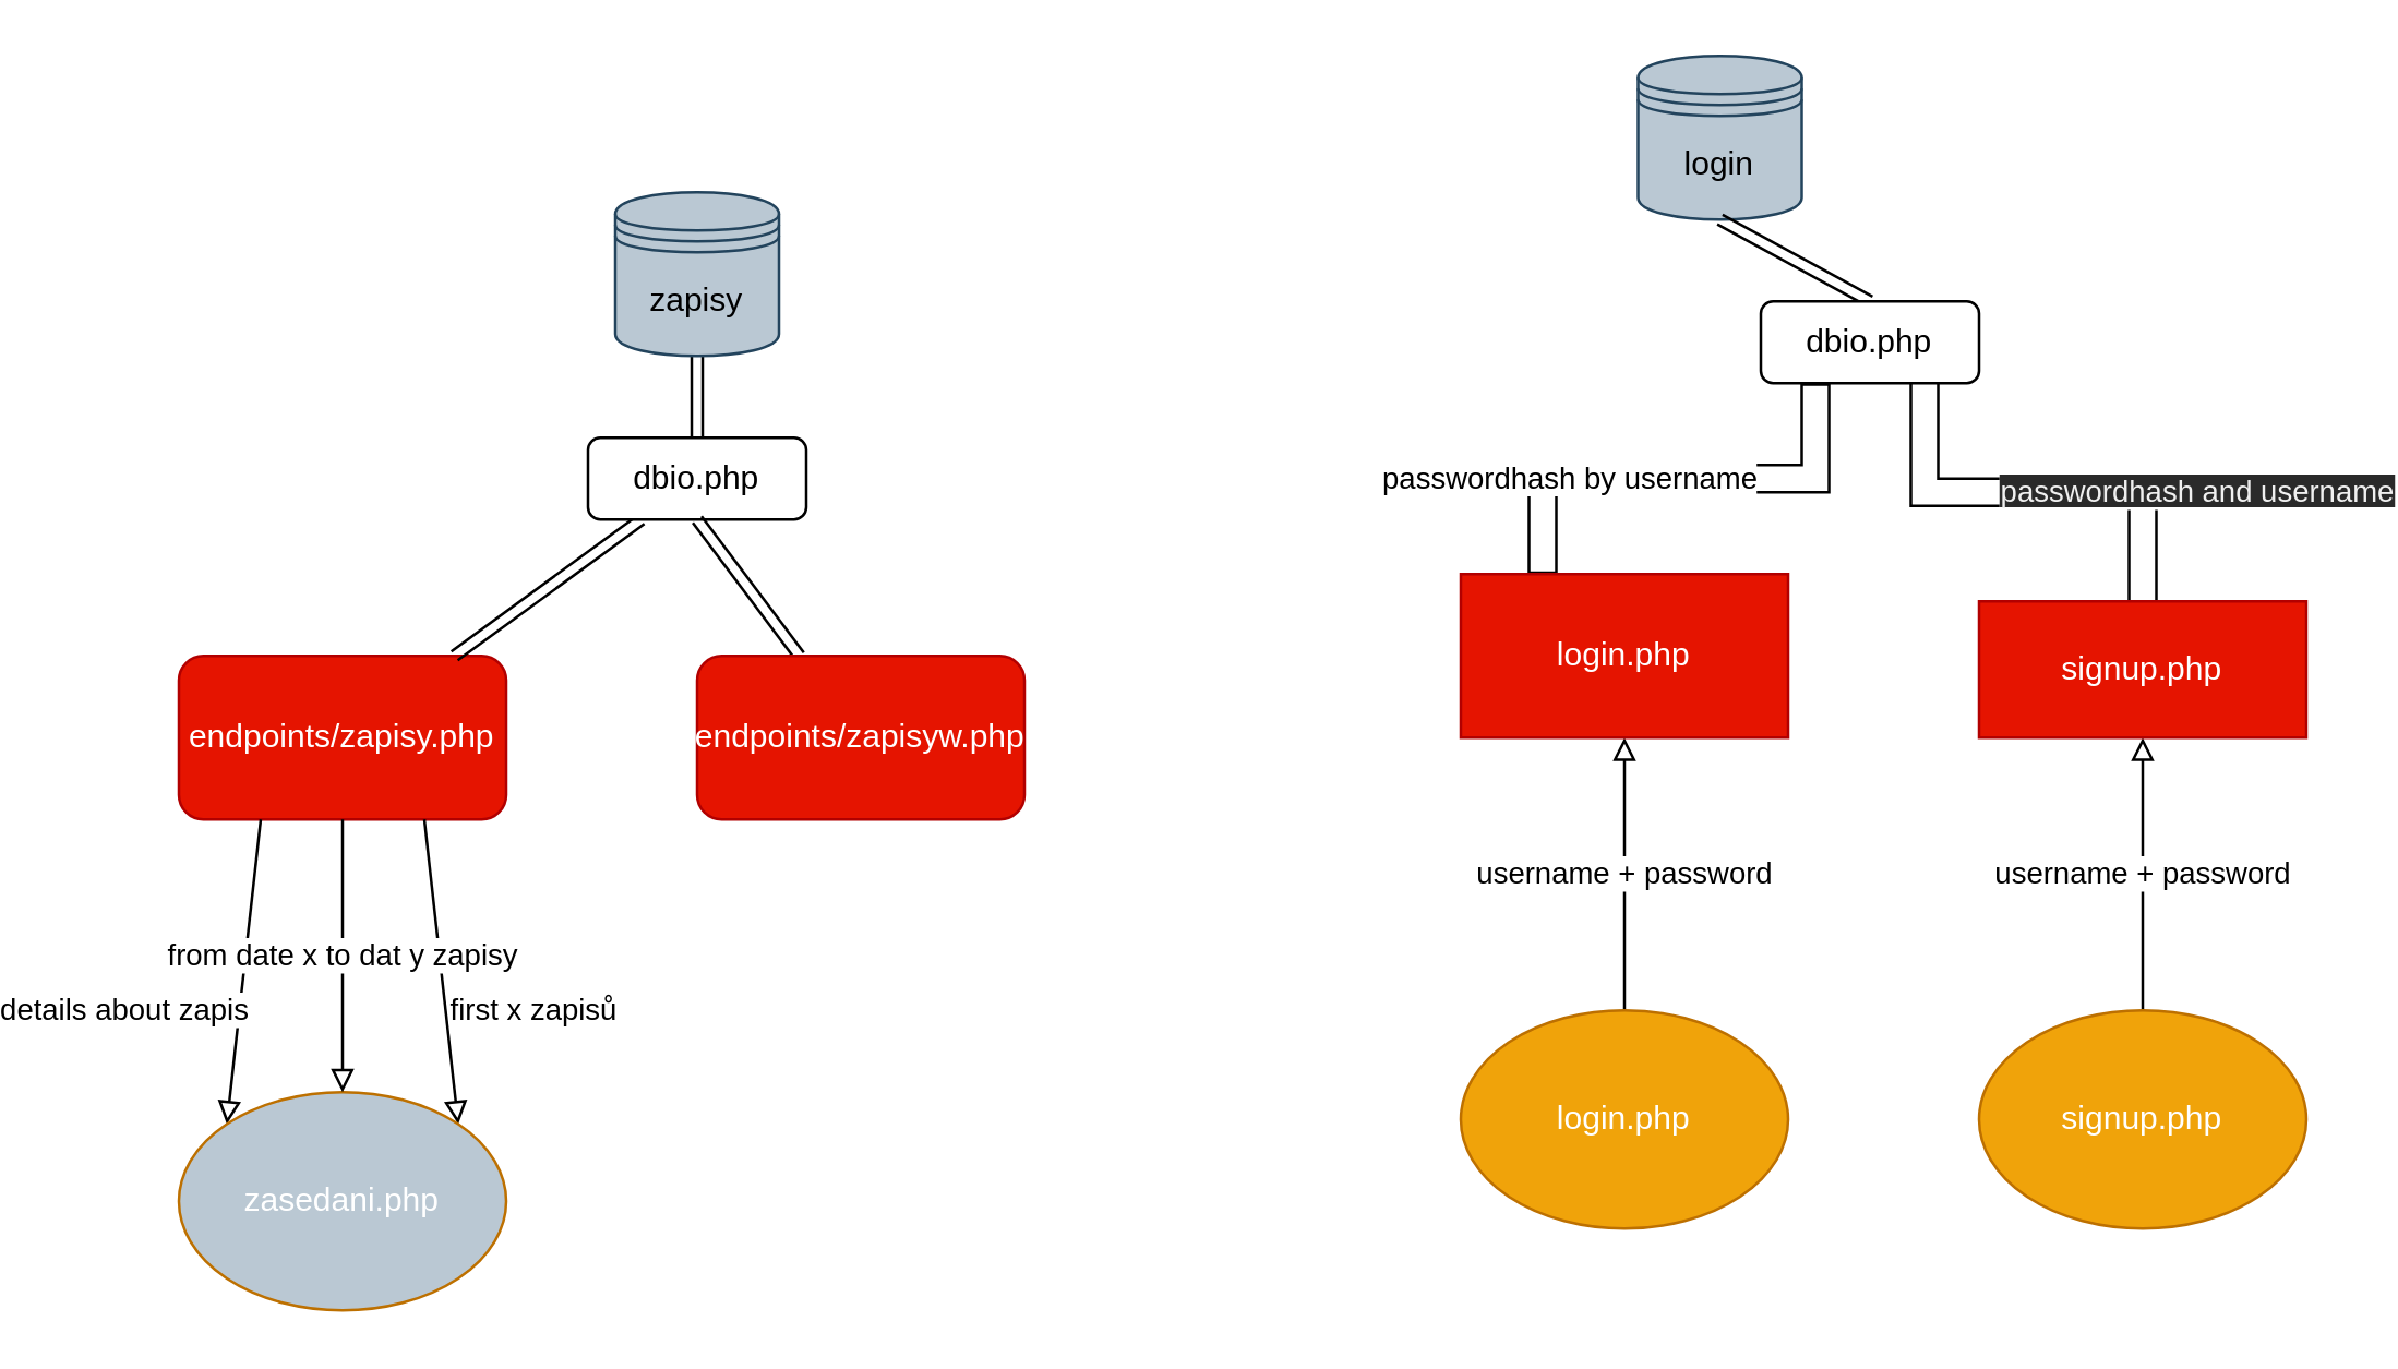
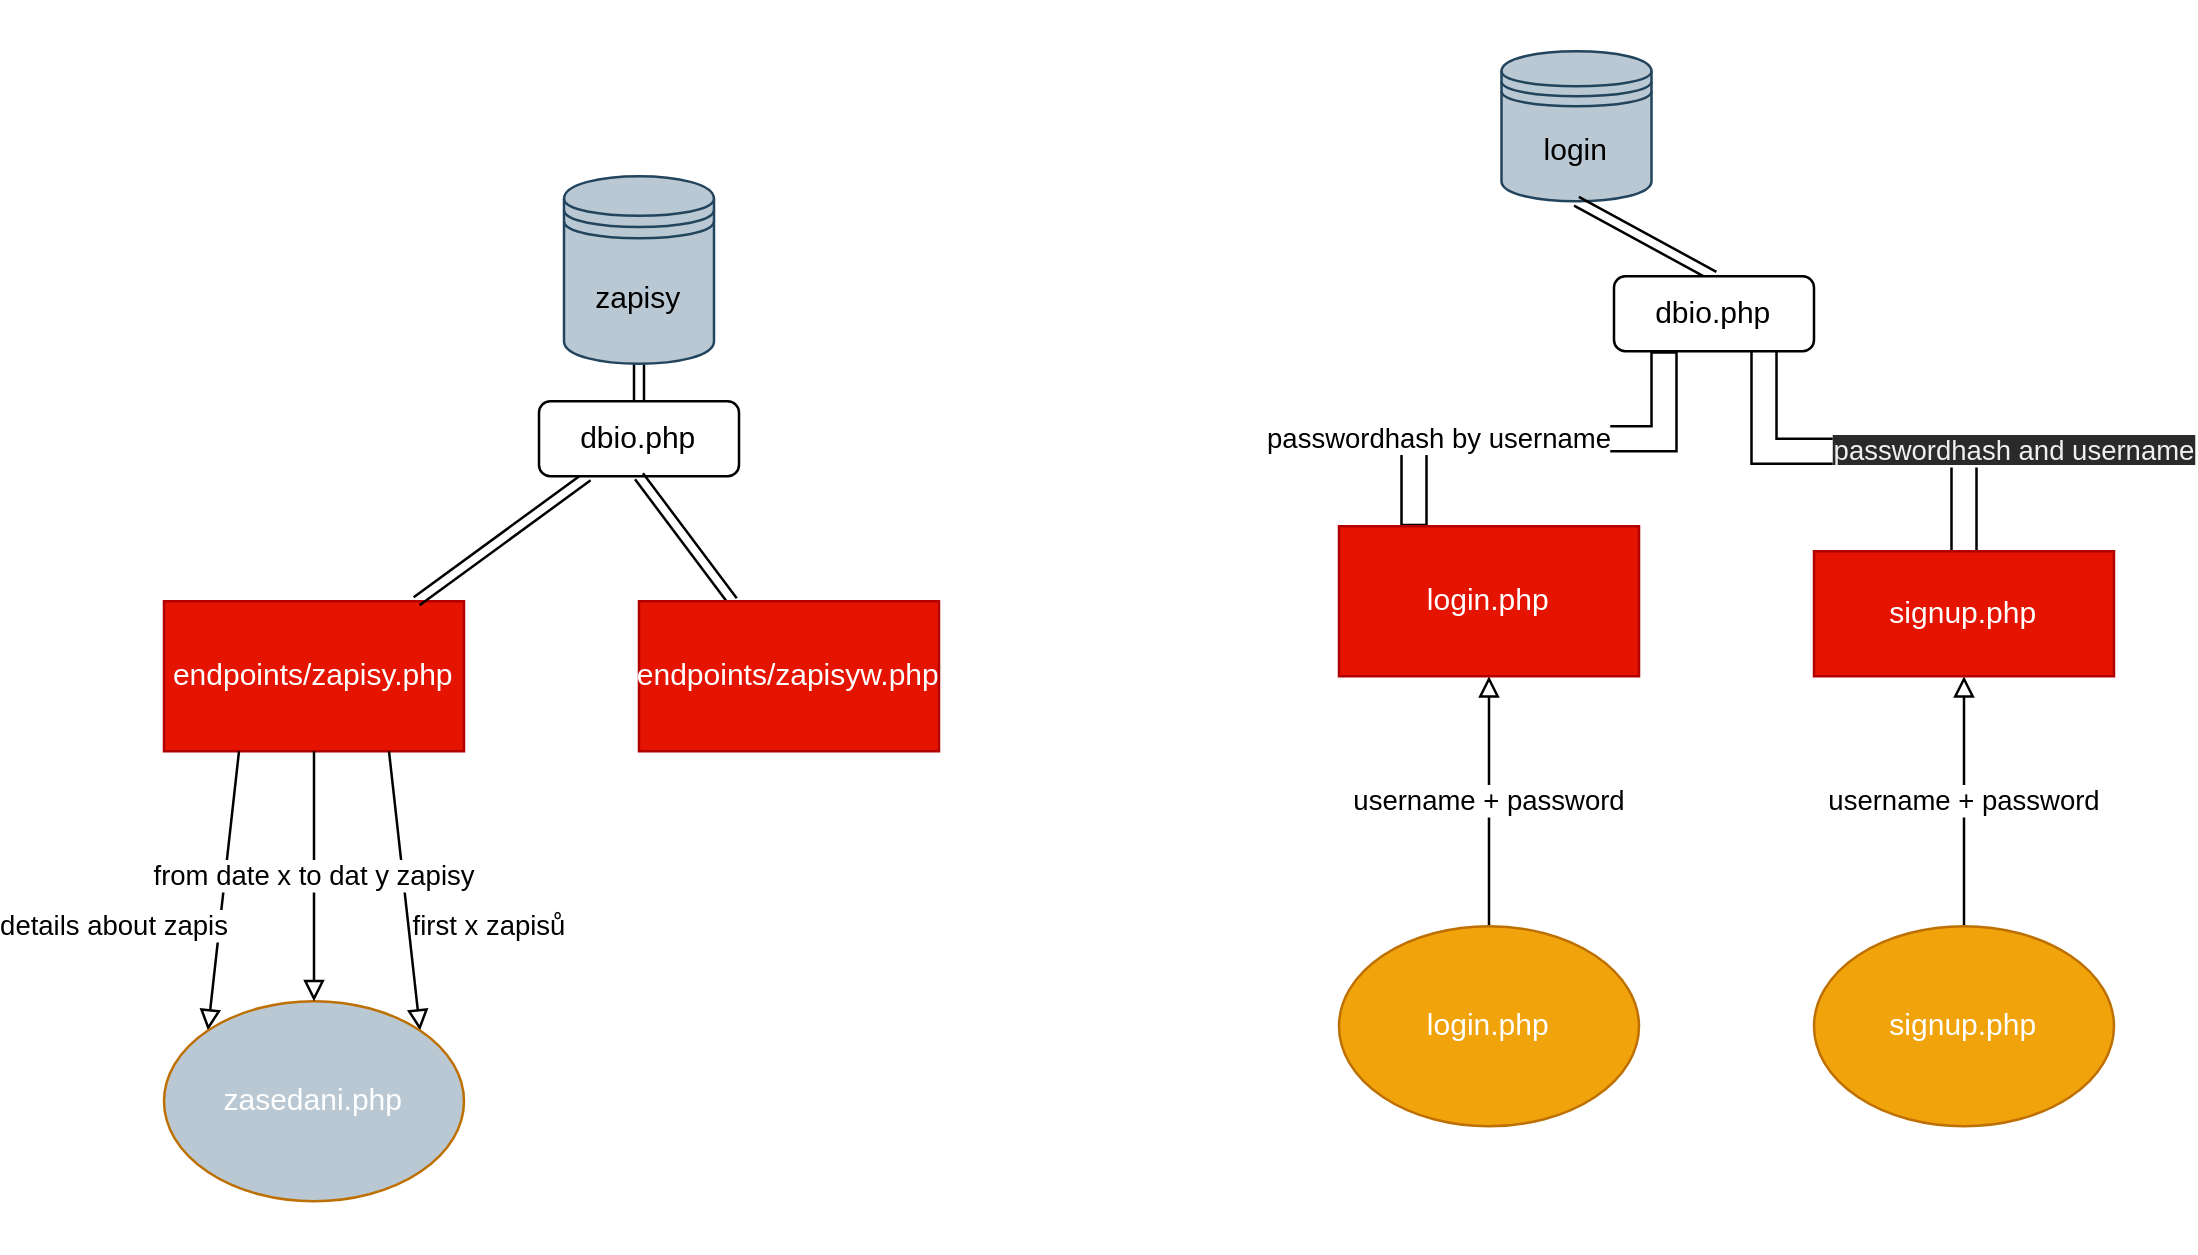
- <mxCell id="3" value="zapisy" style="shape=datastore;whiteSpace=wrap;html=1;fillColor=#bac8d3;strokeColor=#23445d;labelBackgroundColor=none;fontStyle=0" parent="1" vertex="1"><mxGeometry x="180" y="70" width="60" height="60" as="geometry" /></mxCell>
+ <mxCell id="3" value="zapisy" style="shape=datastore;whiteSpace=wrap;html=1;fillColor=#bac8d3;strokeColor=#23445d;labelBackgroundColor=none;fontStyle=0" parent="1" vertex="1"><mxGeometry x="180" y="70" width="60" height="75" as="geometry" /></mxCell>
- <mxCell id="4" value="endpoints/zapisy.php" style="whiteSpace=wrap;html=1;fontStyle=0;strokeColor=#B20000;fillColor=#e51400;fontColor=#ffffff;rounded=1;" parent="1" vertex="1"><mxGeometry x="20" y="240" width="120" height="60" as="geometry" /></mxCell>
+ <mxCell id="4" value="endpoints/zapisy.php" style="whiteSpace=wrap;html=1;fontStyle=0;strokeColor=#B20000;fillColor=#e51400;fontColor=#ffffff;" parent="1" vertex="1"><mxGeometry x="20" y="240" width="120" height="60" as="geometry" /></mxCell>
- <mxCell id="19" value="endpoints/zapisyw.php" style="whiteSpace=wrap;html=1;fontStyle=0;strokeColor=#B20000;fillColor=#e51400;fontColor=#ffffff;rounded=1;" parent="1" vertex="1"><mxGeometry x="210" y="240" width="120" height="60" as="geometry" /></mxCell>
+ <mxCell id="19" value="endpoints/zapisyw.php" style="whiteSpace=wrap;html=1;fontStyle=0;strokeColor=#B20000;fillColor=#e51400;fontColor=#ffffff;" parent="1" vertex="1"><mxGeometry x="210" y="240" width="120" height="60" as="geometry" /></mxCell>
